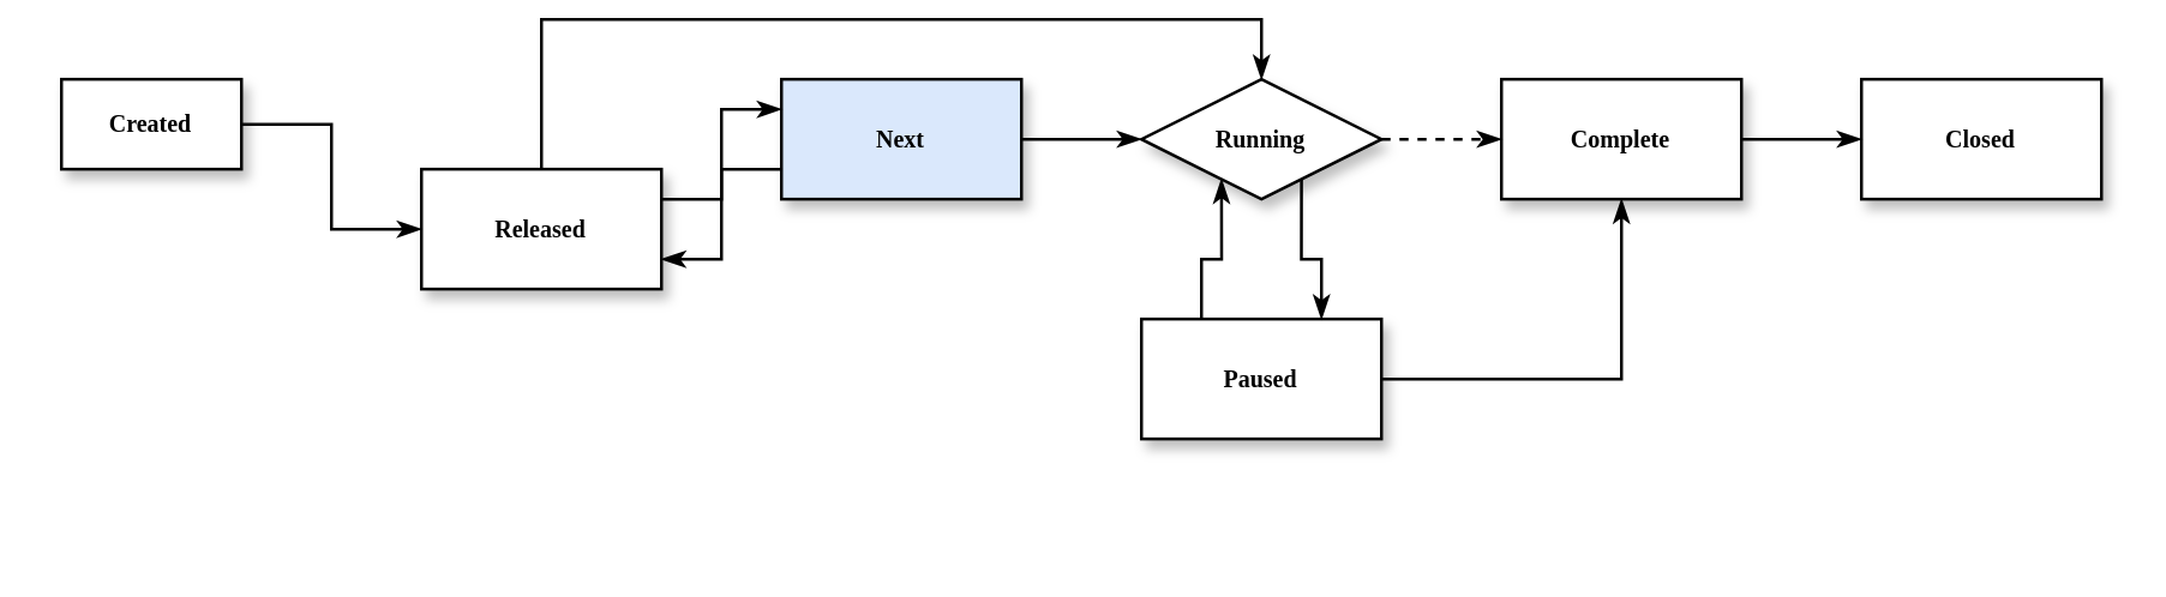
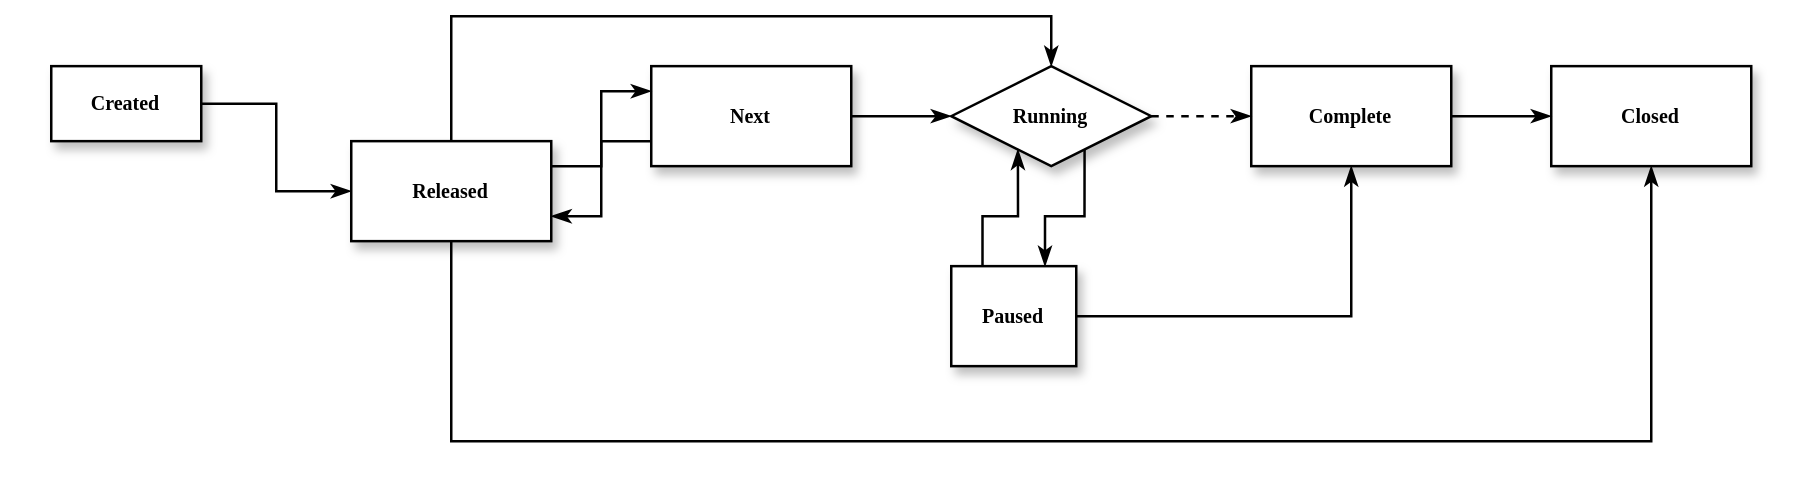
- <mxCell id="5" value="Next" style="whiteSpace=wrap;html=1;rounded=0;shadow=1;labelBackgroundColor=none;strokeWidth=1;fontFamily=Verdana;fontSize=8;align=center;fontStyle=1;fillColor=#dae8fc;" vertex="1" parent="1"><mxGeometry x="260" y="20.86" width="80" height="40" as="geometry" /></mxCell>
+ <mxCell id="5" value="Next" style="whiteSpace=wrap;html=1;rounded=0;shadow=1;labelBackgroundColor=none;strokeWidth=1;fontFamily=Verdana;fontSize=8;align=center;fontStyle=1" vertex="1" parent="1"><mxGeometry x="260" y="20.86" width="80" height="40" as="geometry" /></mxCell>
- <mxCell id="13" value="Paused" style="whiteSpace=wrap;html=1;rounded=0;shadow=1;labelBackgroundColor=none;strokeWidth=1;fontFamily=Verdana;fontSize=8;align=center;fontStyle=1" vertex="1" parent="1"><mxGeometry x="380" y="100.86" width="80" height="40" as="geometry" /></mxCell>
+ <mxCell id="13" value="Paused" style="whiteSpace=wrap;html=1;rounded=0;shadow=1;labelBackgroundColor=none;strokeWidth=1;fontFamily=Verdana;fontSize=8;align=center;fontStyle=1" vertex="1" parent="1"><mxGeometry x="380" y="100.86" width="50" height="40" as="geometry" /></mxCell>
+ <mxCell id="19" value="" style="edgeStyle=orthogonalEdgeStyle;rounded=0;html=1;labelBackgroundColor=none;startSize=5;endArrow=classicThin;endFill=1;endSize=5;jettySize=auto;orthogonalLoop=1;strokeWidth=1;fontFamily=Verdana;fontSize=8;entryX=0.5;entryY=1;entryDx=0;entryDy=0;exitX=0.5;exitY=1;exitDx=0;exitDy=0;" edge="1" parent="1" source="4" target="11"><mxGeometry x="-0.667" y="10" relative="1" as="geometry"><mxPoint as="offset" /><mxPoint x="250" y="30.86" as="sourcePoint" /><mxPoint x="570" y="30.86" as="targetPoint" /><Array as="points"><mxPoint x="180" y="170.86" /><mxPoint x="660" y="170.86" /></Array></mxGeometry></mxCell>
